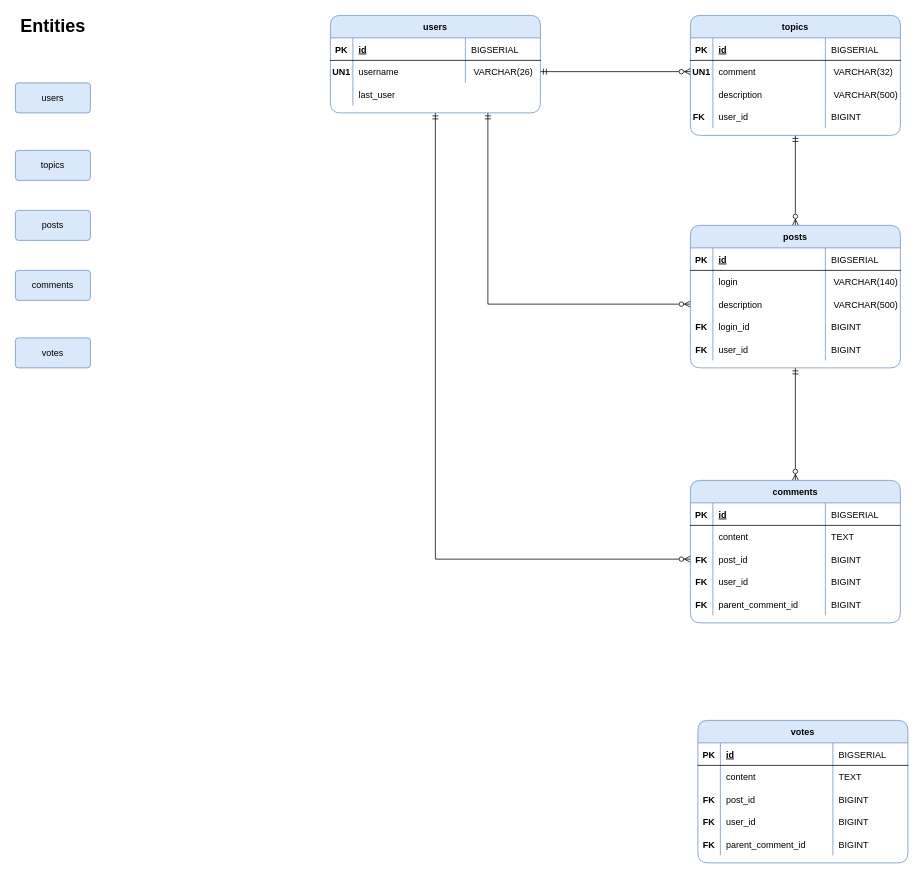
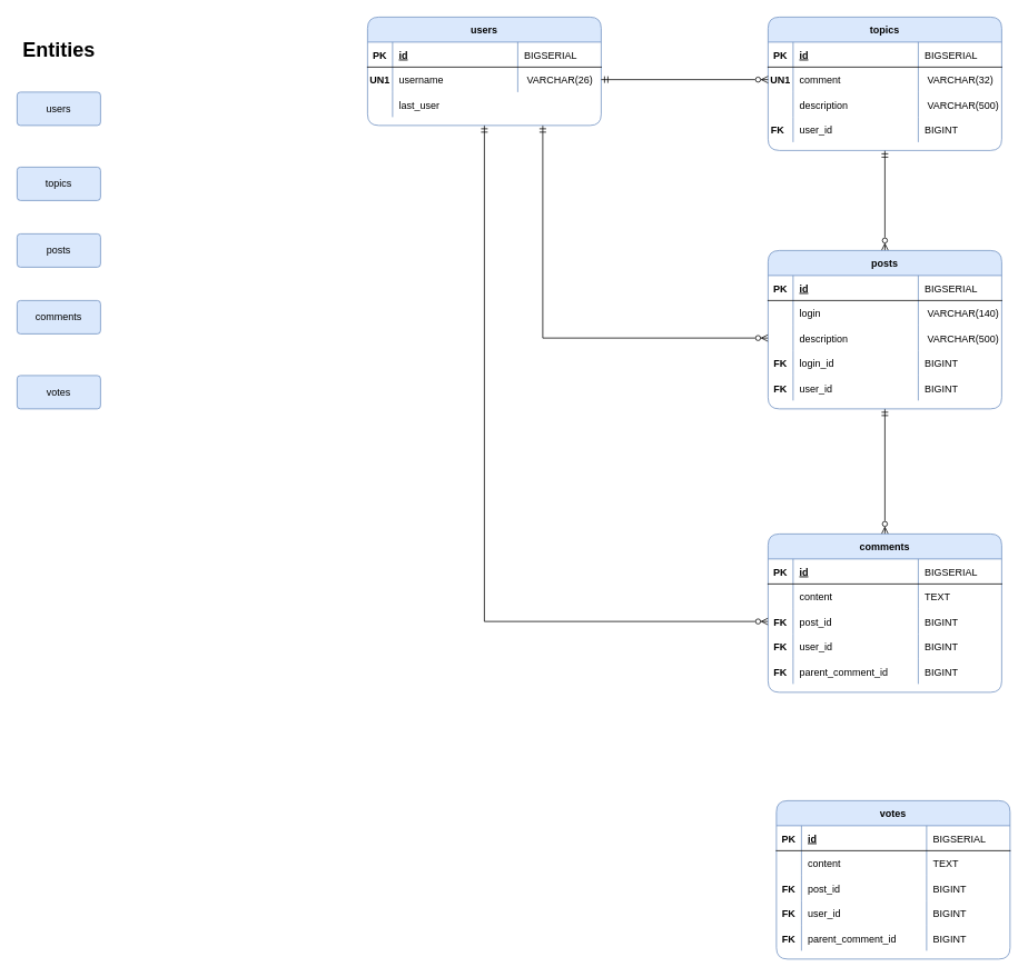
- <mxCell id="7" value="Entities" style="text;strokeColor=none;fillColor=none;html=1;fontSize=24;fontStyle=1;verticalAlign=middle;align=center;" parent="1" vertex="1"><mxGeometry x="20" y="15" width="100" height="40" as="geometry" /></mxCell>
+ <mxCell id="7" value="Entities" style="text;strokeColor=none;fillColor=none;html=1;fontSize=24;fontStyle=1;verticalAlign=middle;align=center;" parent="1" vertex="1"><mxGeometry x="20" y="40" width="100" height="40" as="geometry" /></mxCell>
